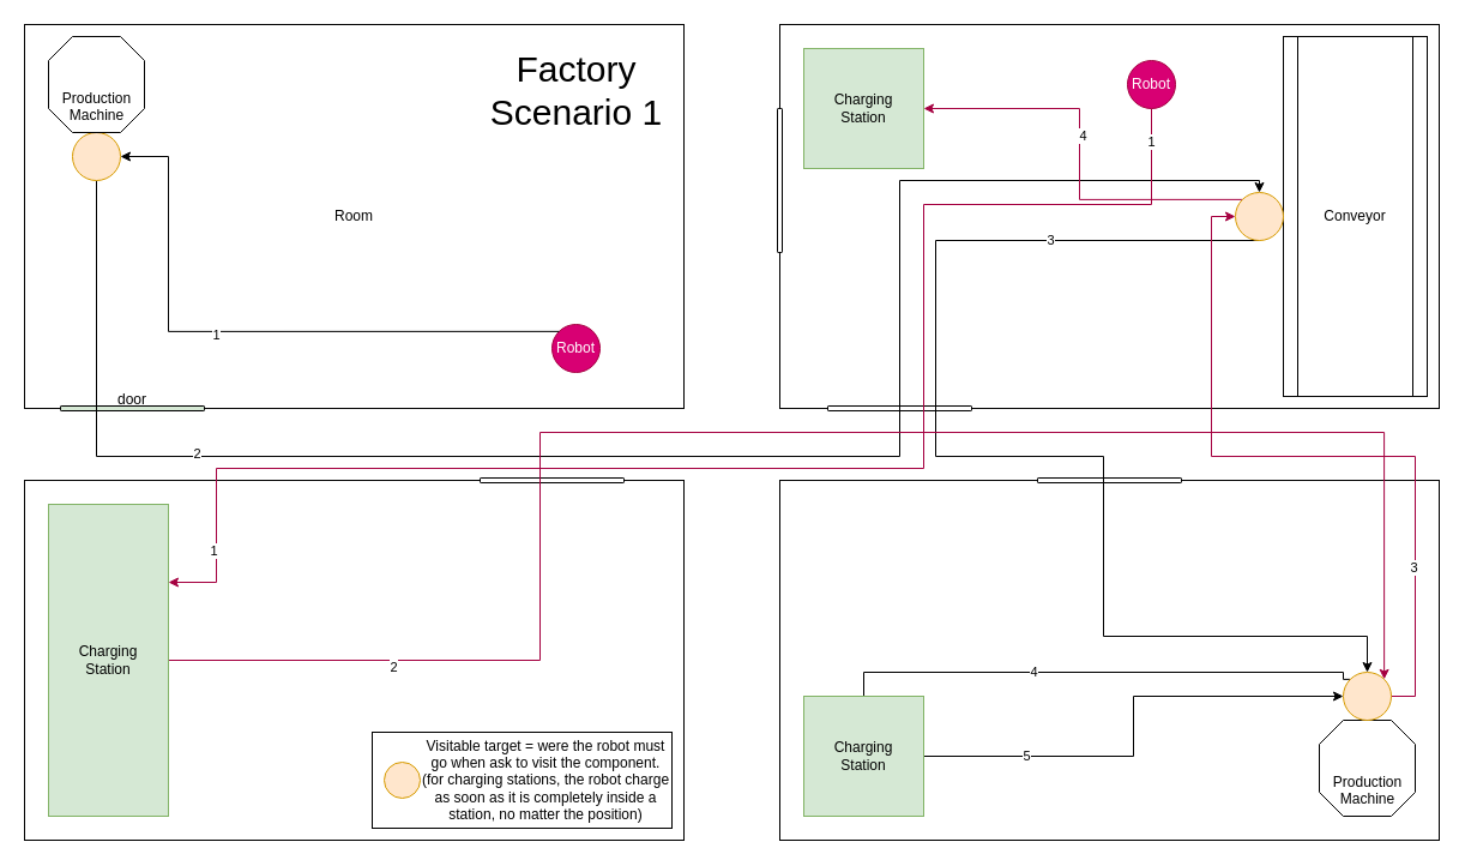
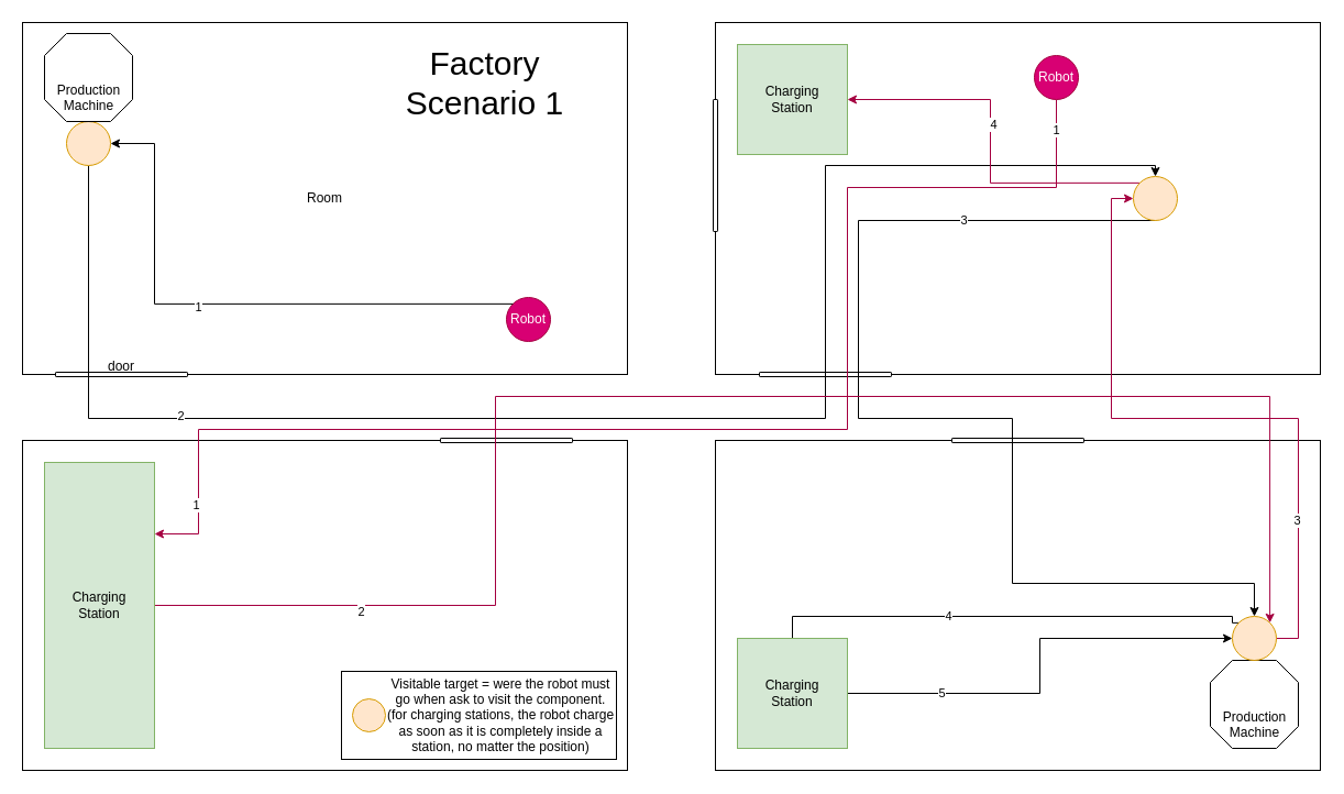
- <mxCell id="28" value="Factory&lt;div&gt;Scenario 1&lt;/div&gt;" style="text;html=1;align=center;verticalAlign=middle;resizable=0;points=[];autosize=1;strokeColor=none;fillColor=none;fontSize=30;" parent="1" vertex="1"><mxGeometry x="395" y="30" width="170" height="90" as="geometry" /></mxCell>
+ <mxCell id="28" value="Factory&lt;div&gt;Scenario 1&lt;/div&gt;" style="text;html=1;align=center;verticalAlign=middle;resizable=0;points=[];autosize=1;strokeColor=none;fillColor=none;fontSize=30;" parent="1" vertex="1"><mxGeometry x="355" y="30" width="170" height="90" as="geometry" /></mxCell>
- <mxCell id="14" value="Conveyor" style="shape=process;whiteSpace=wrap;html=1;backgroundOutline=1;" parent="1" vertex="1"><mxGeometry x="1070" y="30" width="120" height="300" as="geometry" /></mxCell>
- <mxCell id="7" value="door&lt;div&gt;&lt;br&gt;&lt;/div&gt;" style="rounded=1;whiteSpace=wrap;html=1;fillColor=#d5e8d4;" parent="1" vertex="1"><mxGeometry x="50" y="338" width="120" height="4" as="geometry" /></mxCell>
+ <mxCell id="7" value="door&lt;div&gt;&lt;br&gt;&lt;/div&gt;" style="rounded=1;whiteSpace=wrap;html=1;" parent="1" vertex="1"><mxGeometry x="50" y="338" width="120" height="4" as="geometry" /></mxCell>
